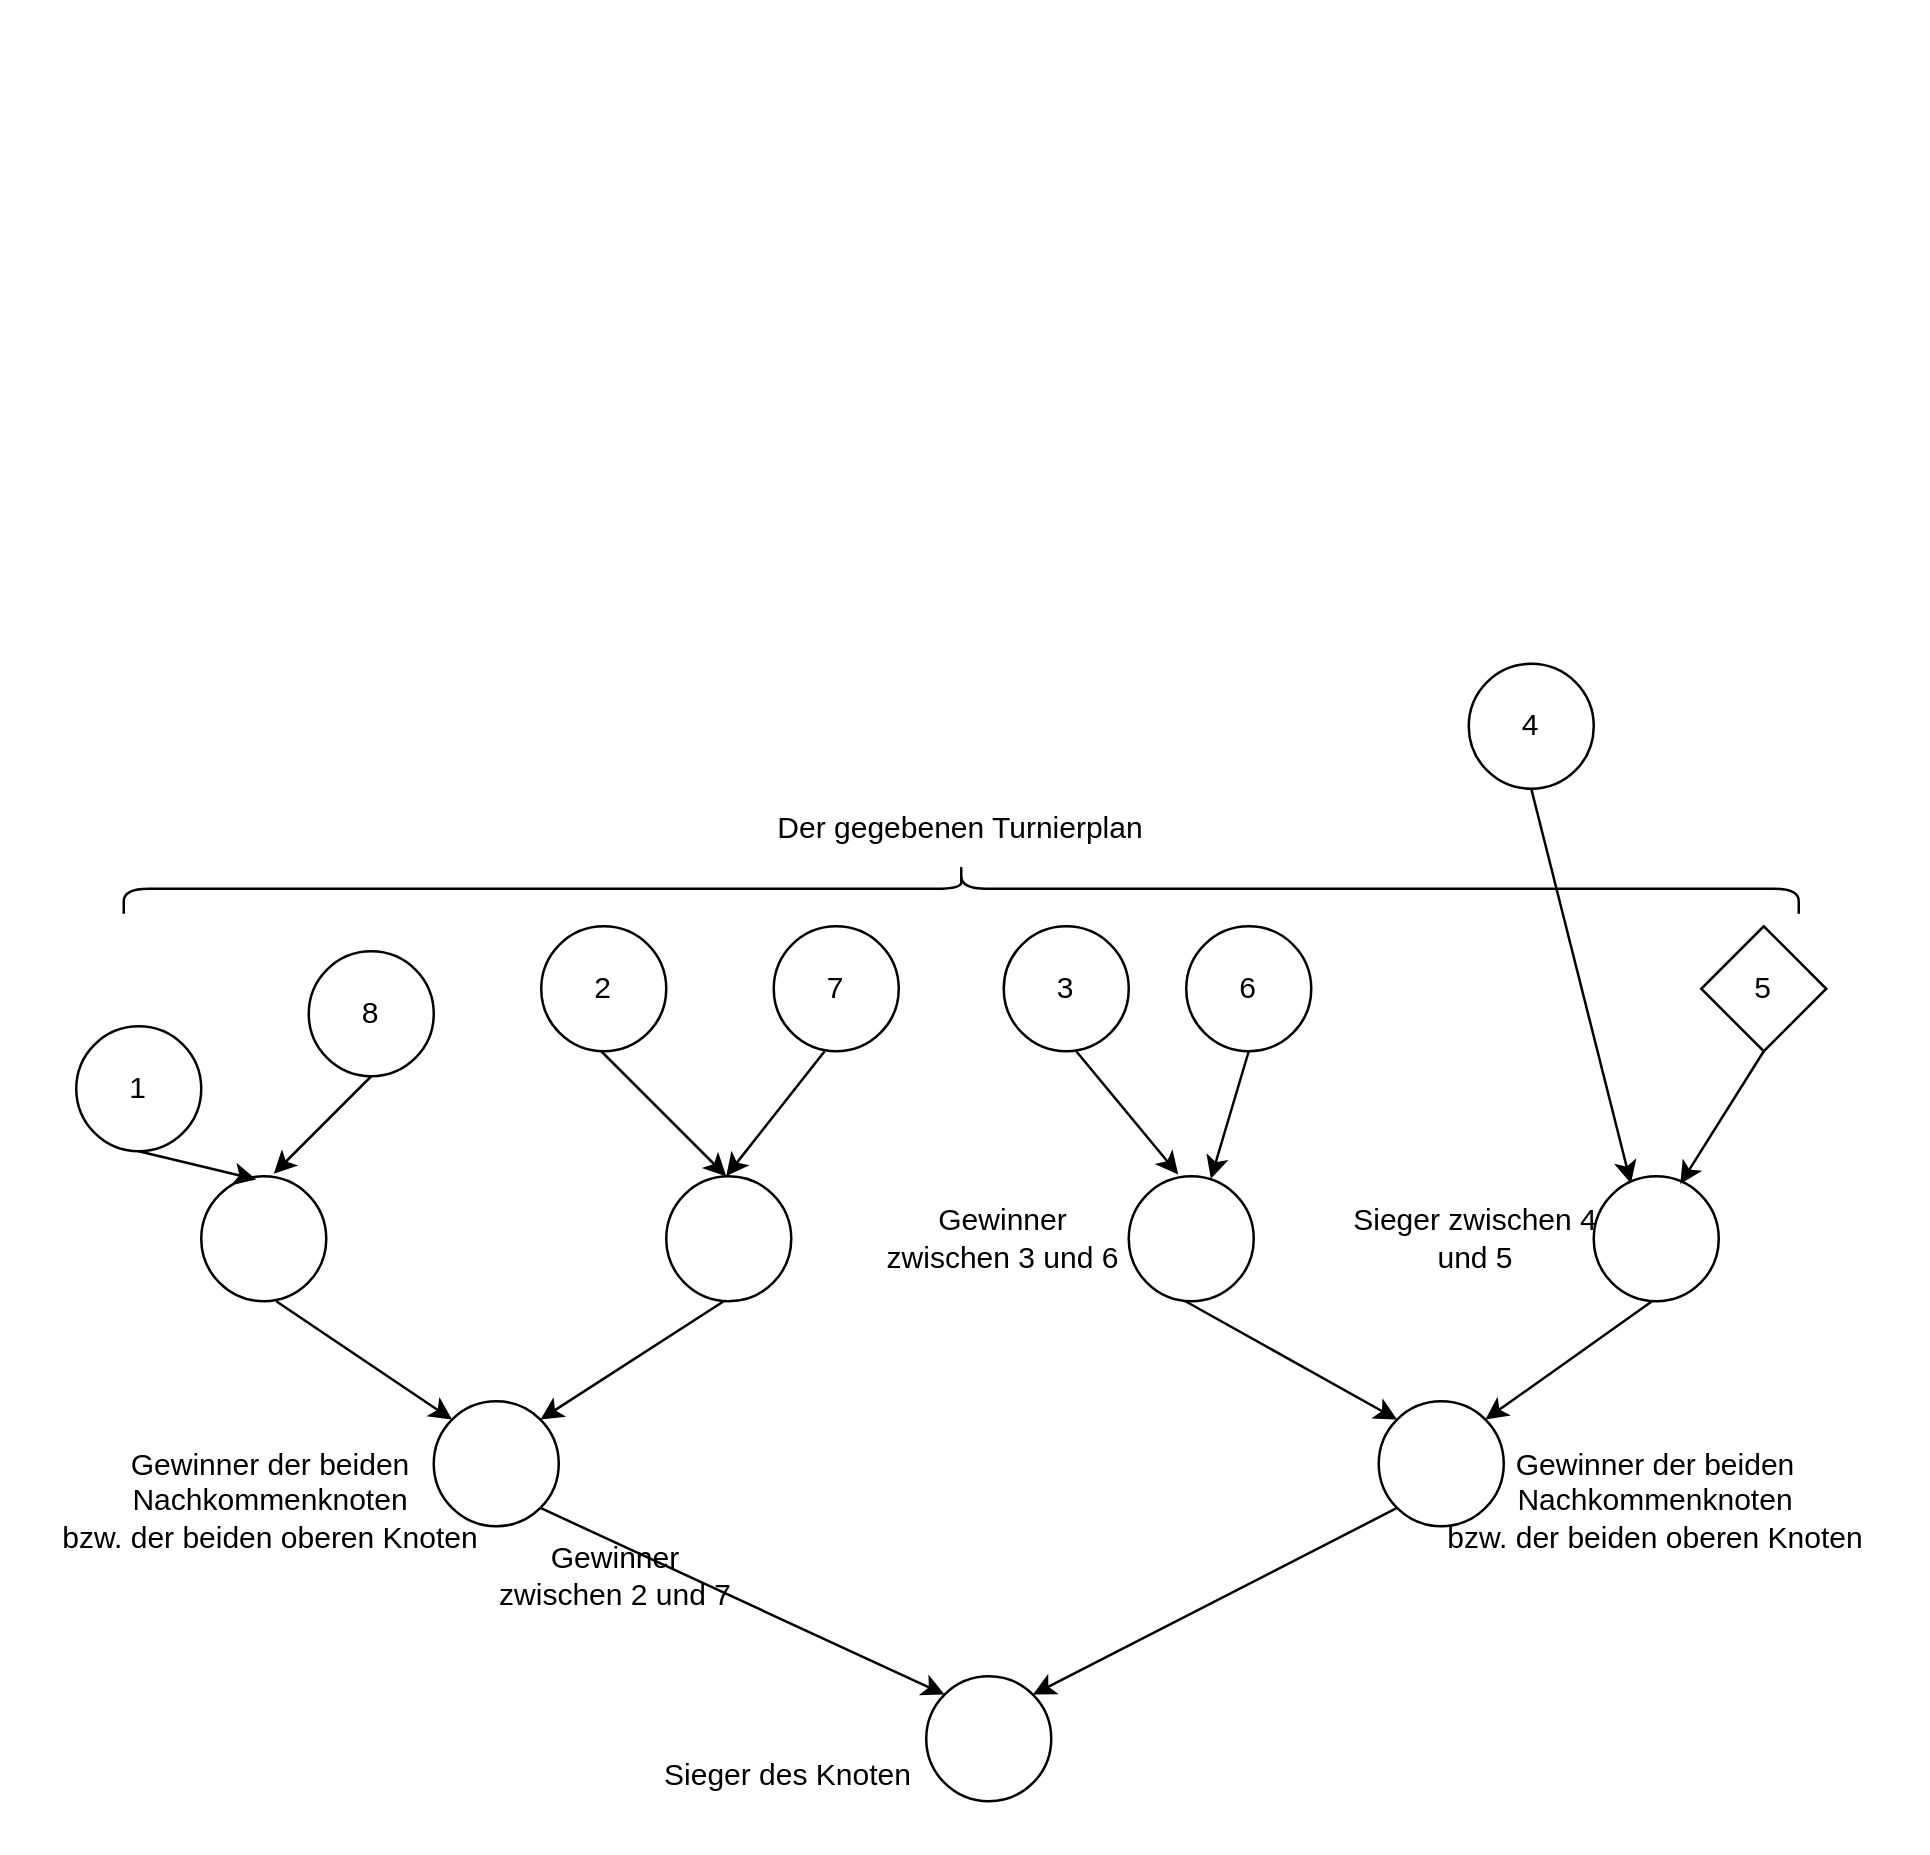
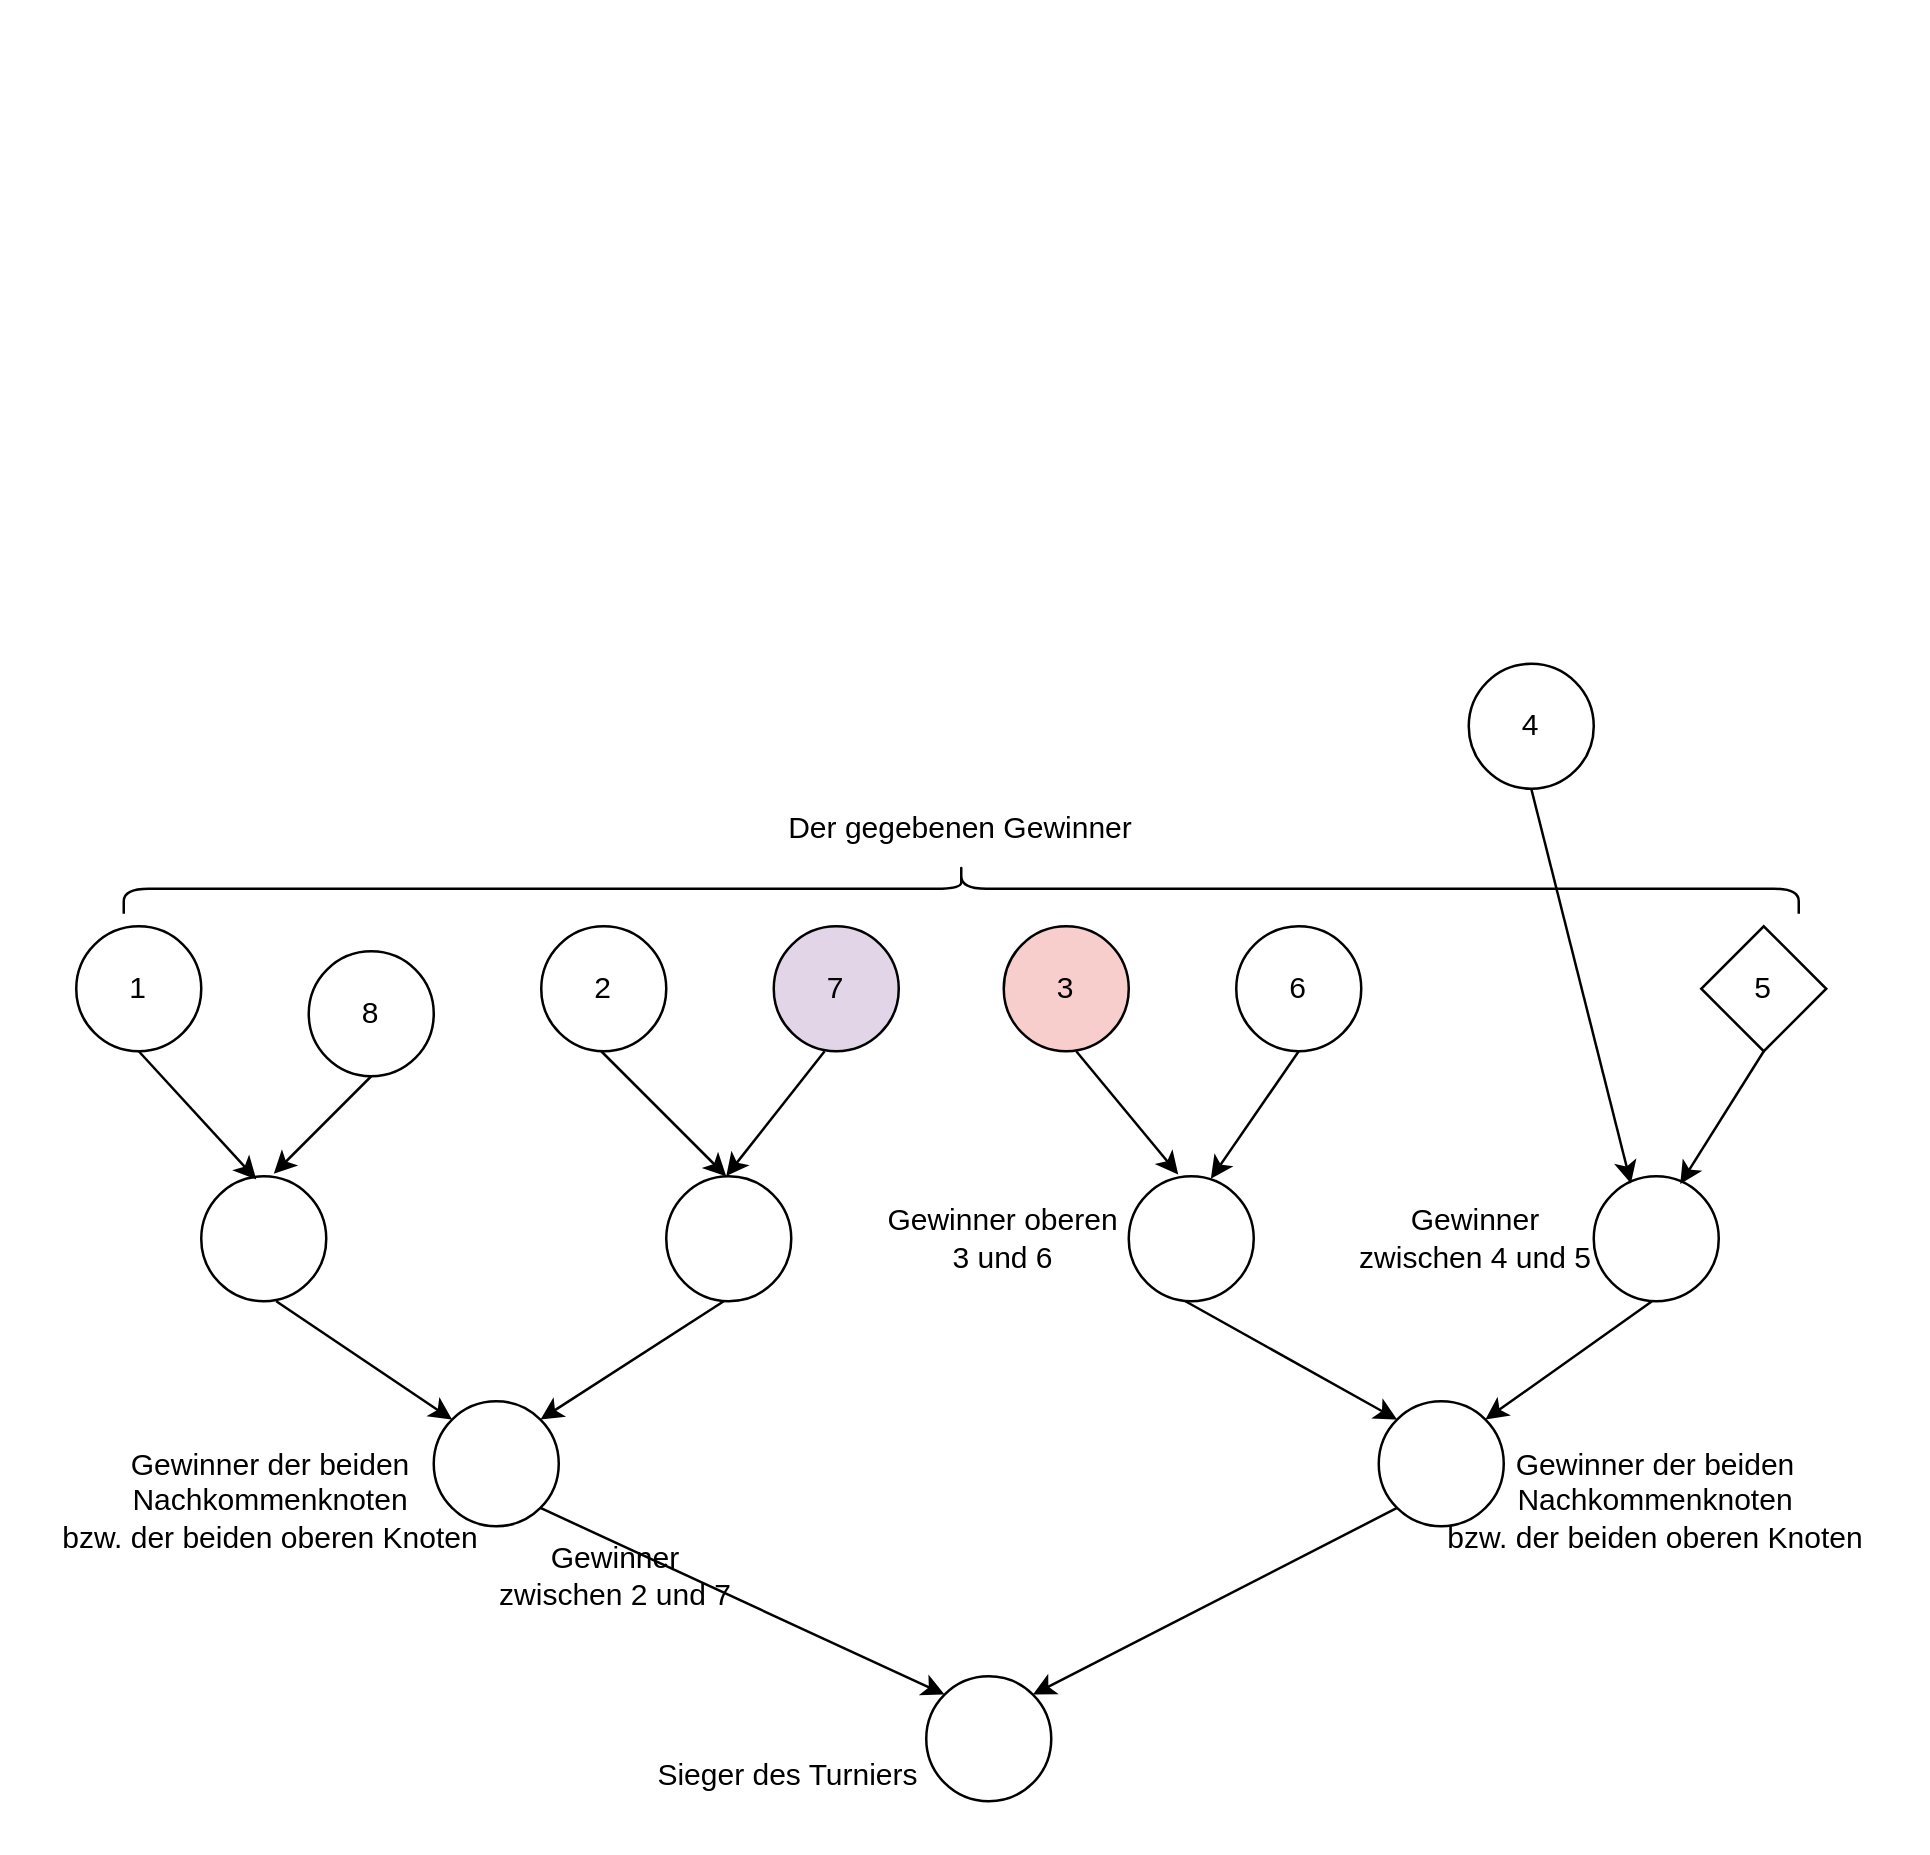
- <mxCell id="38" value="Der gegebenen Turnierplan" style="text;align=center;verticalAlign=middle;resizable=0;points=[];autosize=1;" vertex="1" parent="1"><mxGeometry x="304" y="320" width="160" height="20" as="geometry" /></mxCell>
+ <mxCell id="38" value="Der gegebenen Gewinner" style="text;align=center;verticalAlign=middle;resizable=0;points=[];autosize=1;" vertex="1" parent="1"><mxGeometry x="304" y="320" width="160" height="20" as="geometry" /></mxCell>
- <mxCell id="8" value="7" style="ellipse;whiteSpace=wrap;aspect=fixed;flipH=0;flipV=1;" vertex="1" parent="1"><mxGeometry x="309" y="370" width="50" height="50" as="geometry" /></mxCell>
+ <mxCell id="8" value="7" style="ellipse;whiteSpace=wrap;aspect=fixed;flipH=0;flipV=1;fillColor=#e1d5e7;" vertex="1" parent="1"><mxGeometry x="309" y="370" width="50" height="50" as="geometry" /></mxCell>
- <mxCell id="4" value="3" style="ellipse;whiteSpace=wrap;aspect=fixed;flipH=0;flipV=1;" vertex="1" parent="1"><mxGeometry x="401" y="370" width="50" height="50" as="geometry" /></mxCell>
+ <mxCell id="4" value="3" style="ellipse;whiteSpace=wrap;aspect=fixed;flipH=0;flipV=1;fillColor=#f8cecc;" vertex="1" parent="1"><mxGeometry x="401" y="370" width="50" height="50" as="geometry" /></mxCell>
- <mxCell id="7" value="6" style="ellipse;whiteSpace=wrap;aspect=fixed;flipH=0;flipV=1;" vertex="1" parent="1"><mxGeometry x="474" y="370" width="50" height="50" as="geometry" /></mxCell>
+ <mxCell id="7" value="6" style="ellipse;whiteSpace=wrap;aspect=fixed;flipH=0;flipV=1;" vertex="1" parent="1"><mxGeometry x="494" y="370" width="50" height="50" as="geometry" /></mxCell>
- <mxCell id="2" value="1" style="ellipse;whiteSpace=wrap;aspect=fixed;flipH=0;flipV=1;" vertex="1" parent="1"><mxGeometry x="30" y="410" width="50" height="50" as="geometry" /></mxCell>
+ <mxCell id="2" value="1" style="ellipse;whiteSpace=wrap;aspect=fixed;flipH=0;flipV=1;" vertex="1" parent="1"><mxGeometry x="30" y="370" width="50" height="50" as="geometry" /></mxCell>
- <mxCell id="26" value="Gewinner zwischen 3 und 6" style="text;strokeColor=none;fillColor=none;align=center;verticalAlign=middle;whiteSpace=wrap;rounded=0;" vertex="1" parent="1"><mxGeometry x="351" y="485" width="100" height="20" as="geometry" /></mxCell>
+ <mxCell id="26" value="Gewinner oberen 3 und 6" style="text;strokeColor=none;fillColor=none;align=center;verticalAlign=middle;whiteSpace=wrap;rounded=0;" vertex="1" parent="1"><mxGeometry x="351" y="485" width="100" height="20" as="geometry" /></mxCell>
- <mxCell id="27" value="Sieger zwischen 4 und 5" style="text;strokeColor=none;fillColor=none;align=center;verticalAlign=middle;whiteSpace=wrap;rounded=0;" vertex="1" parent="1"><mxGeometry x="540" y="485" width="100" height="20" as="geometry" /></mxCell>
+ <mxCell id="27" value="Gewinner zwischen 4 und 5" style="text;strokeColor=none;fillColor=none;align=center;verticalAlign=middle;whiteSpace=wrap;rounded=0;" vertex="1" parent="1"><mxGeometry x="540" y="485" width="100" height="20" as="geometry" /></mxCell>
- <mxCell id="31" value="Sieger des Knoten" style="text;strokeColor=none;fillColor=none;align=center;verticalAlign=middle;whiteSpace=wrap;rounded=0;" vertex="1" parent="1"><mxGeometry x="250" y="700" width="130" height="20" as="geometry" /></mxCell>
+ <mxCell id="31" value="Sieger des Turniers" style="text;strokeColor=none;fillColor=none;align=center;verticalAlign=middle;whiteSpace=wrap;rounded=0;" vertex="1" parent="1"><mxGeometry x="250" y="700" width="130" height="20" as="geometry" /></mxCell>
